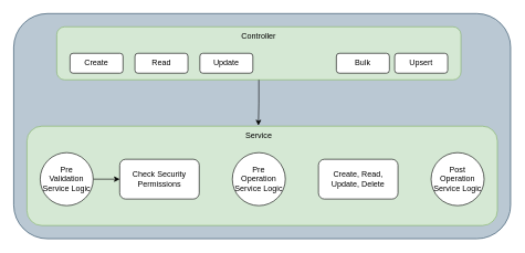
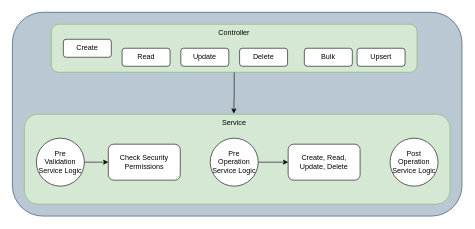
- <mxCell id="13" value="Create" style="rounded=1;whiteSpace=wrap;html=1;" vertex="1" parent="1"><mxGeometry x="105" y="80" width="80" height="30" as="geometry" /></mxCell>
+ <mxCell id="13" value="Create" style="rounded=1;whiteSpace=wrap;html=1;" vertex="1" parent="1"><mxGeometry x="105" y="65" width="80" height="30" as="geometry" /></mxCell>
+ <mxCell id="16" value="Delete" style="rounded=1;whiteSpace=wrap;html=1;" vertex="1" parent="1"><mxGeometry x="399" y="80" width="80" height="30" as="geometry" /></mxCell>
+ <mxCell id="7" style="edgeStyle=orthogonalEdgeStyle;rounded=0;orthogonalLoop=1;jettySize=auto;html=1;entryX=0;entryY=0.5;entryDx=0;entryDy=0;" edge="1" parent="1" source="8" target="10"><mxGeometry relative="1" as="geometry" /></mxCell>
